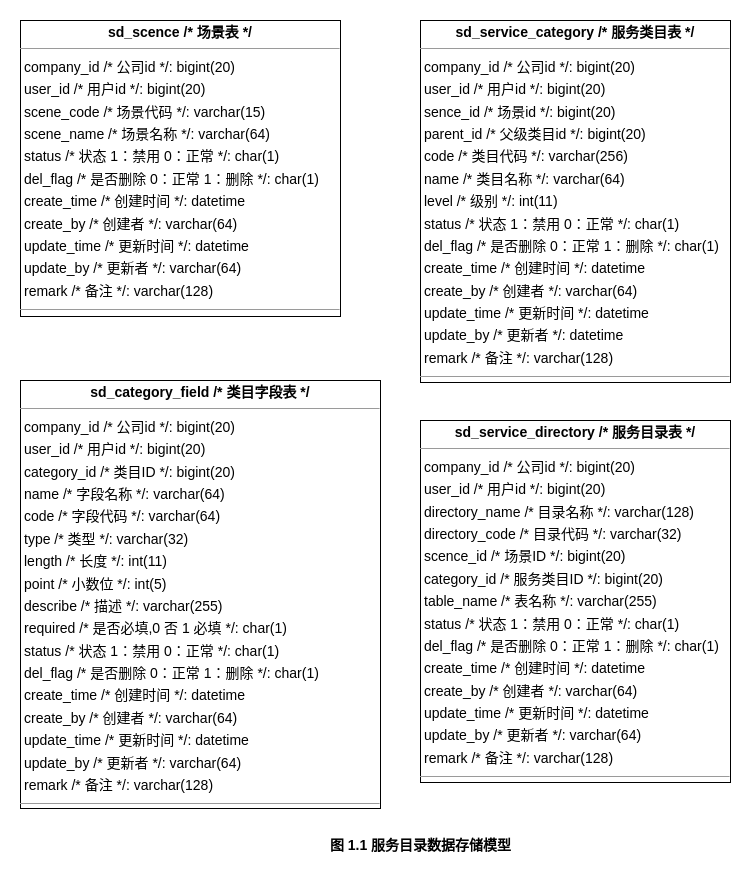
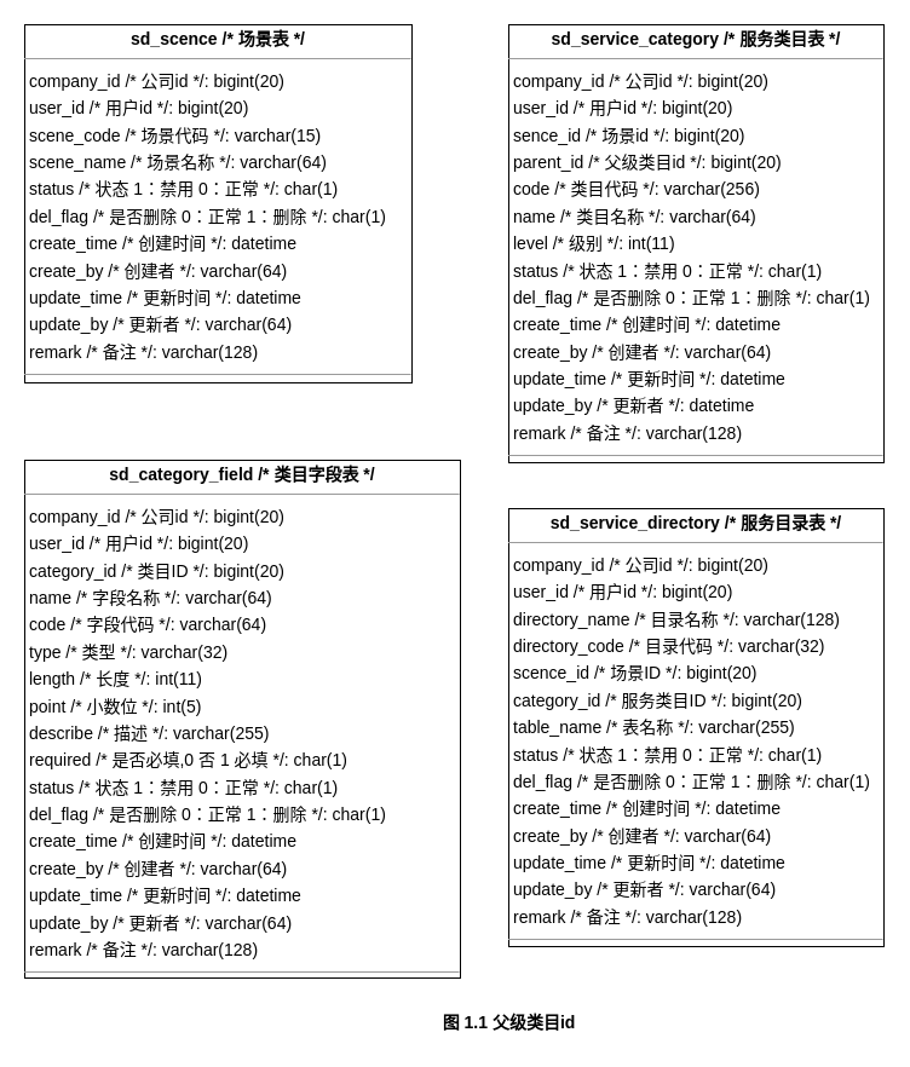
- <mxCell id="6" value="&lt;b&gt;&lt;font style=&quot;font-size: 14px;&quot;&gt;图 1.1 服务目录数据存储模型&lt;/font&gt;&lt;/b&gt;" style="text;html=1;align=center;verticalAlign=middle;resizable=0;points=[];autosize=1;strokeColor=none;fillColor=none;" vertex="1" parent="1"><mxGeometry x="320" y="830" width="200" height="30" as="geometry" /></mxCell>
+ <mxCell id="6" value="&lt;b&gt;&lt;font style=&quot;font-size: 14px;&quot;&gt;图 1.1 父级类目id&lt;/font&gt;&lt;/b&gt;" style="text;html=1;align=center;verticalAlign=middle;resizable=0;points=[];autosize=1;strokeColor=none;fillColor=none;" vertex="1" parent="1"><mxGeometry x="320" y="830" width="200" height="30" as="geometry" /></mxCell>
